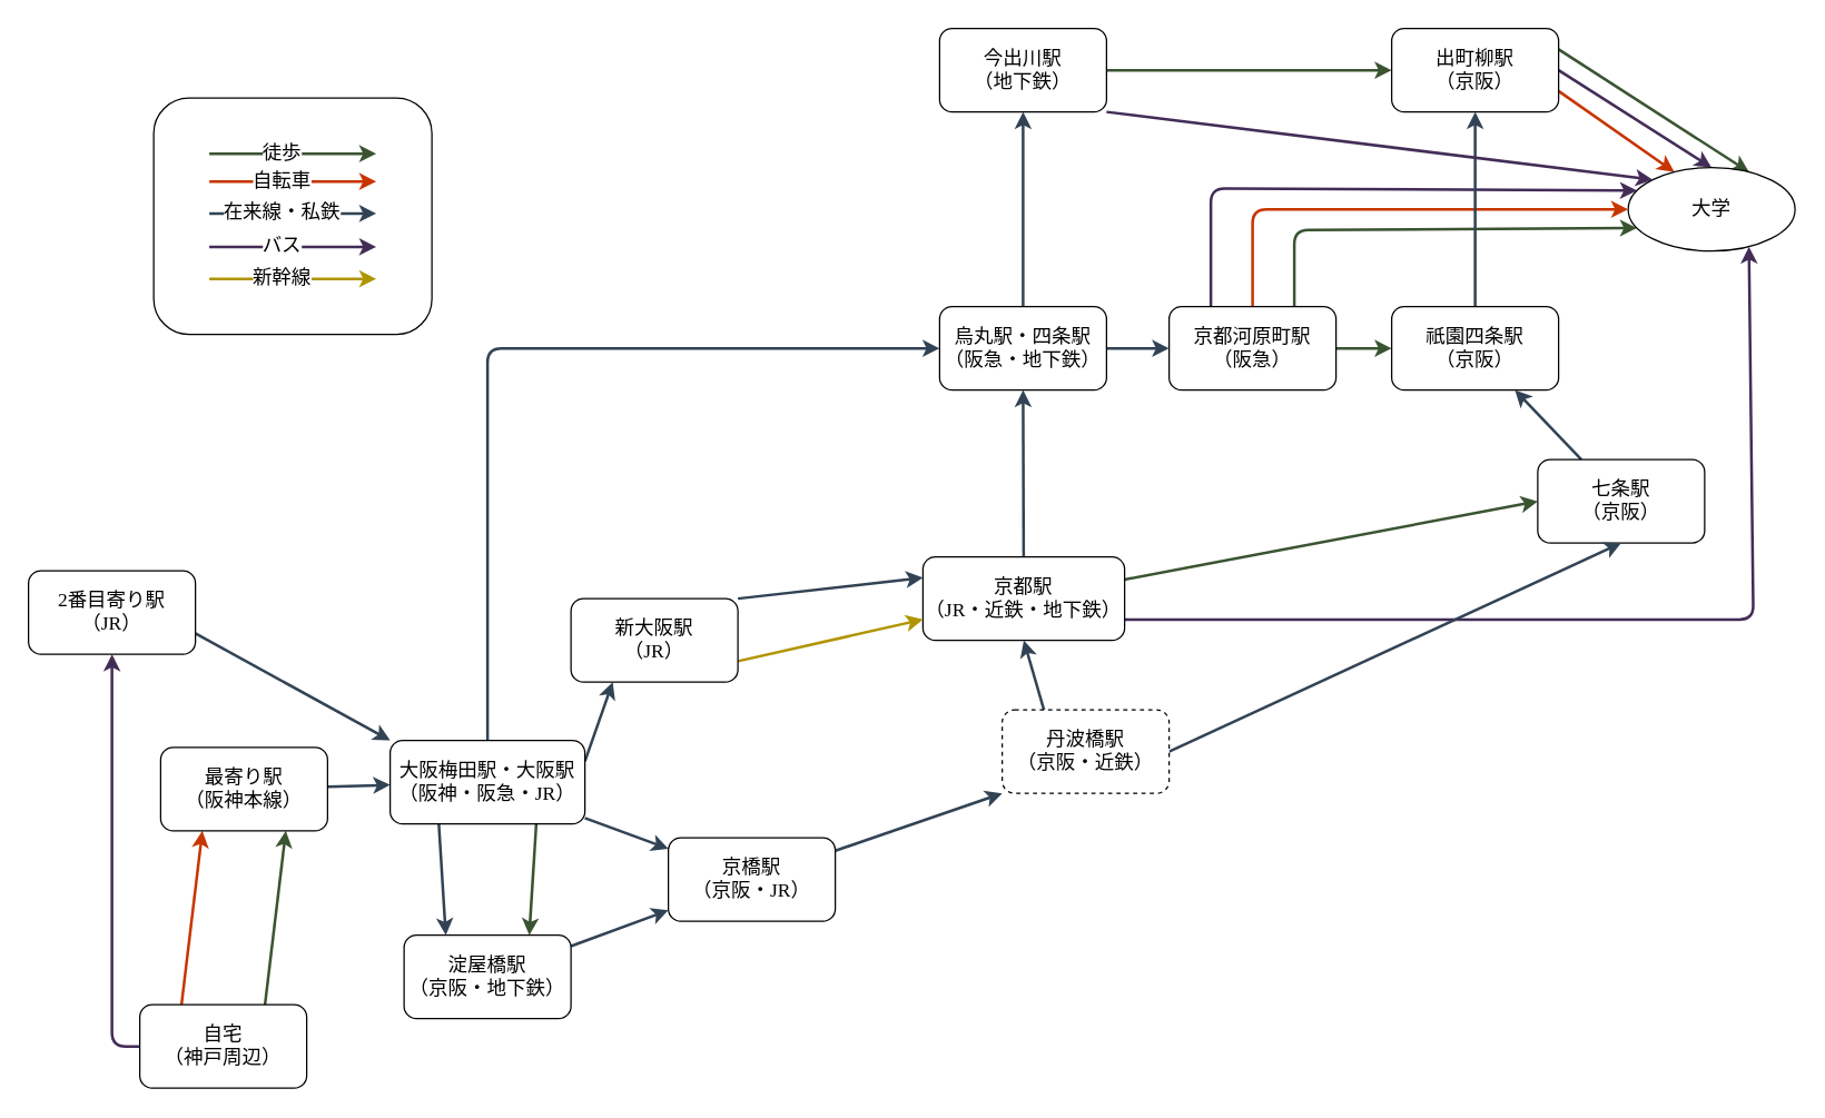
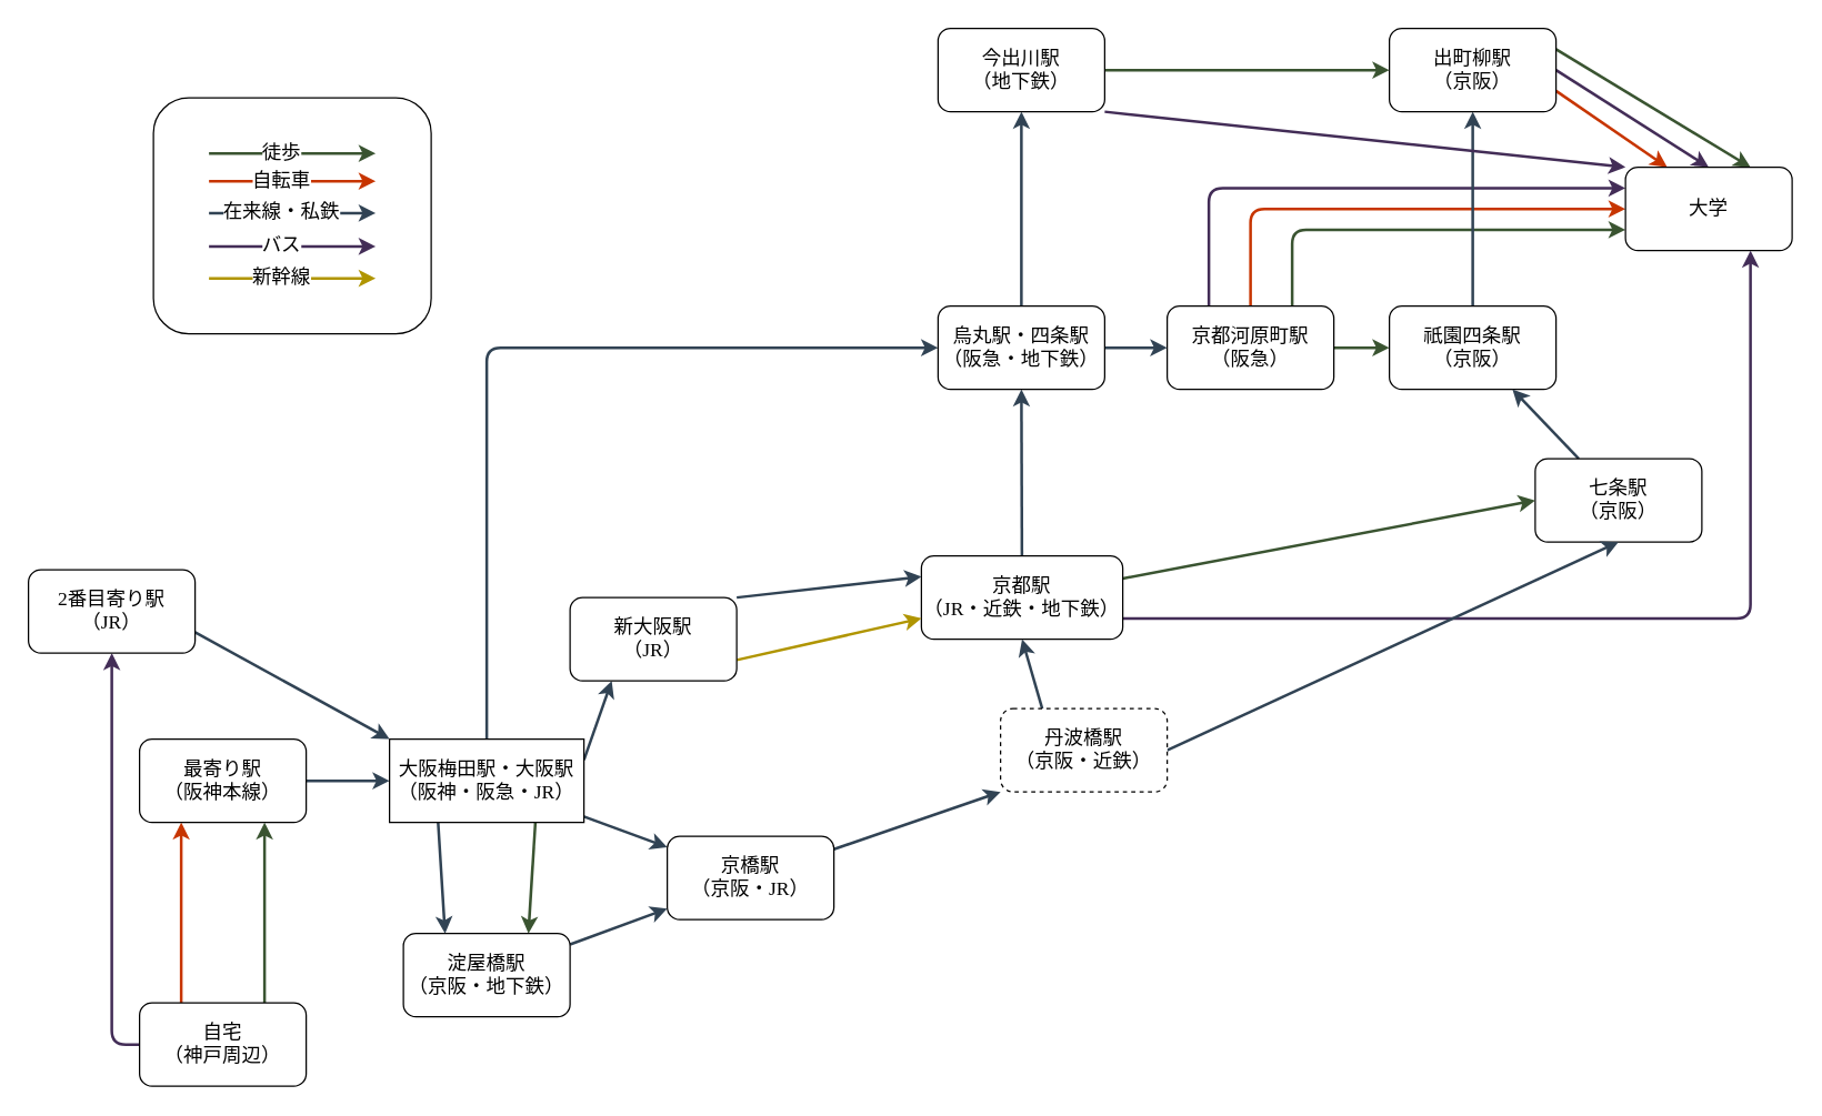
- <mxCell id="30" value="大学" style="ellipse;whiteSpace=wrap;html=1;fontFamily=BIZ UDPGothic;fontSource=https%3A%2F%2Ffonts.googleapis.com%2Fcss%3Ffamily%3DBIZ%2BUDPGothic;fontSize=14;" parent="1" vertex="1"><mxGeometry x="1170" y="120" width="120" height="60" as="geometry" /></mxCell>
+ <mxCell id="30" value="大学" style="rounded=1;whiteSpace=wrap;html=1;fontFamily=BIZ UDPGothic;fontSource=https%3A%2F%2Ffonts.googleapis.com%2Fcss%3Ffamily%3DBIZ%2BUDPGothic;fontSize=14;" parent="1" vertex="1"><mxGeometry x="1170" y="120" width="120" height="60" as="geometry" /></mxCell>
- <mxCell id="14" value="大阪梅田駅・大阪駅&lt;br style=&quot;font-size: 14px;&quot;&gt;（阪神・阪急・JR）" style="rounded=1;whiteSpace=wrap;html=1;fontFamily=BIZ UDPGothic;fontSource=https%3A%2F%2Ffonts.googleapis.com%2Fcss%3Ffamily%3DBIZ%2BUDPGothic;fontSize=14;" parent="1" vertex="1"><mxGeometry x="280" y="532" width="140" height="60" as="geometry" /></mxCell>
+ <mxCell id="14" value="大阪梅田駅・大阪駅&lt;br style=&quot;font-size: 14px;&quot;&gt;（阪神・阪急・JR）" style="whiteSpace=wrap;html=1;fontFamily=BIZ UDPGothic;fontSource=https%3A%2F%2Ffonts.googleapis.com%2Fcss%3Ffamily%3DBIZ%2BUDPGothic;fontSize=14;rounded=0;" parent="1" vertex="1"><mxGeometry x="280" y="532" width="140" height="60" as="geometry" /></mxCell>
- <mxCell id="8" value="最寄り駅&lt;br style=&quot;font-size: 14px;&quot;&gt;（阪神本線）" style="rounded=1;whiteSpace=wrap;html=1;fontFamily=BIZ UDPGothic;fontSource=https%3A%2F%2Ffonts.googleapis.com%2Fcss%3Ffamily%3DBIZ%2BUDPGothic;fontSize=14;" parent="1" vertex="1"><mxGeometry x="115" y="537" width="120" height="60" as="geometry" /></mxCell>
+ <mxCell id="8" value="最寄り駅&lt;br style=&quot;font-size: 14px;&quot;&gt;（阪神本線）" style="rounded=1;whiteSpace=wrap;html=1;fontFamily=BIZ UDPGothic;fontSource=https%3A%2F%2Ffonts.googleapis.com%2Fcss%3Ffamily%3DBIZ%2BUDPGothic;fontSize=14;" parent="1" vertex="1"><mxGeometry x="100" y="532" width="120" height="60" as="geometry" /></mxCell>
